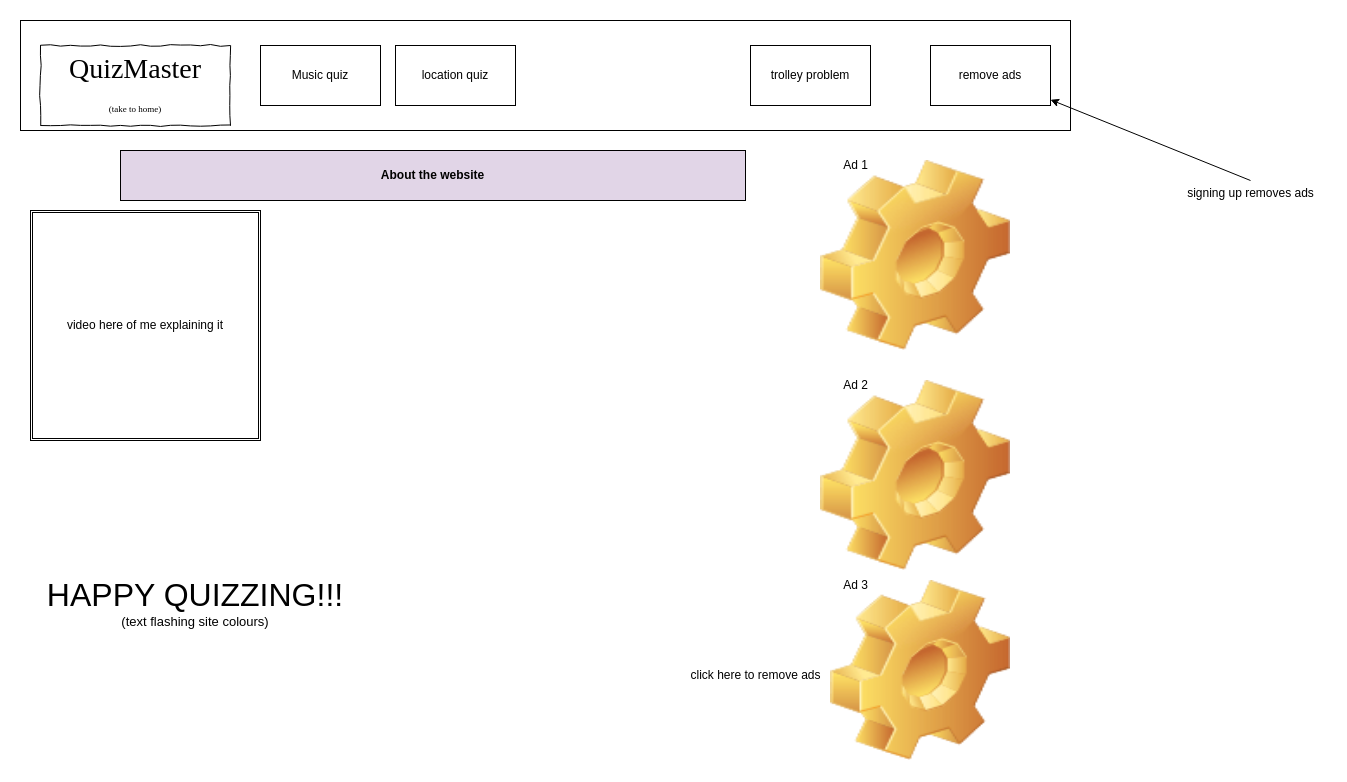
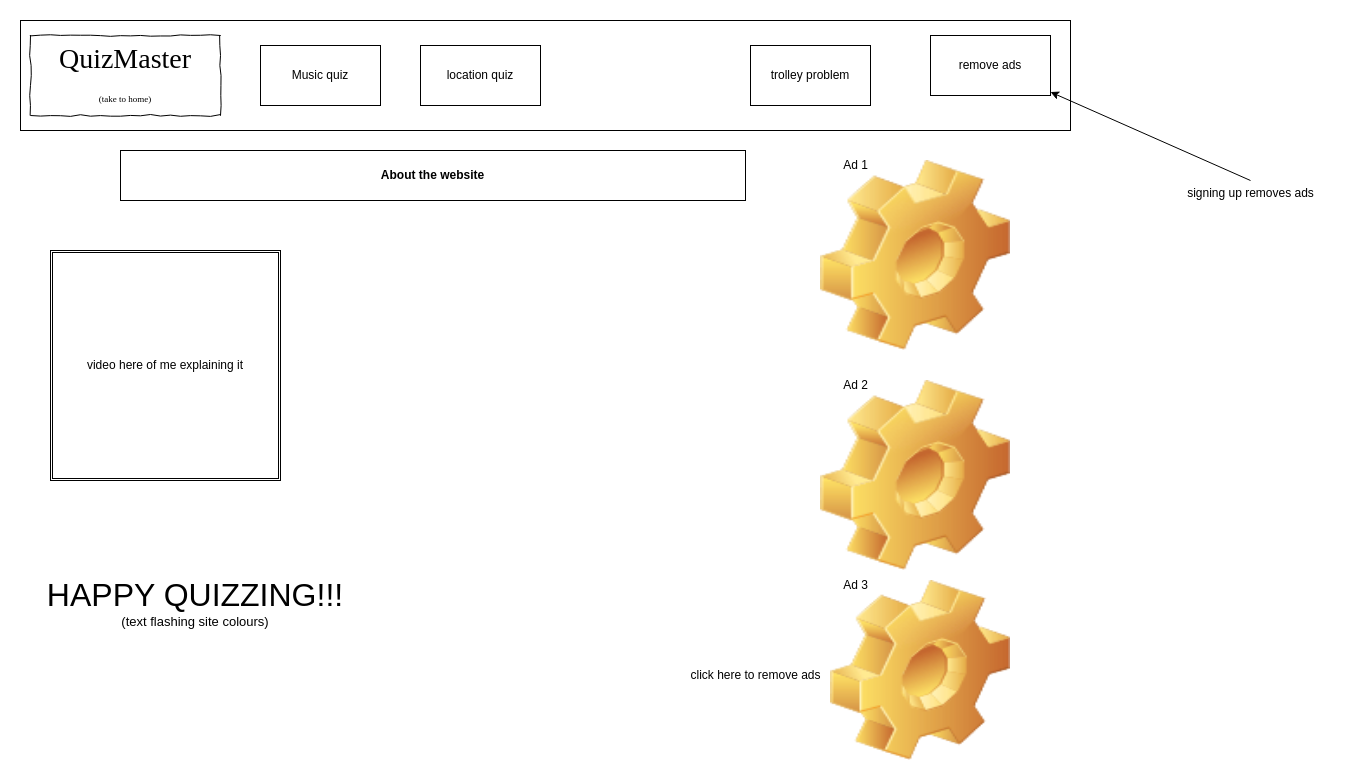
- <mxCell id="5" value="location quiz" style="rounded=0;whiteSpace=wrap;html=1;" parent="1" vertex="1"><mxGeometry x="395" y="45" width="120" height="60" as="geometry" /></mxCell>
+ <mxCell id="5" value="location quiz" style="rounded=0;whiteSpace=wrap;html=1;" parent="1" vertex="1"><mxGeometry x="420" y="45" width="120" height="60" as="geometry" /></mxCell>
- <mxCell id="6" value="remove ads" style="rounded=0;whiteSpace=wrap;html=1;" parent="1" vertex="1"><mxGeometry x="930" y="45" width="120" height="60" as="geometry" /></mxCell>
+ <mxCell id="6" value="remove ads" style="rounded=0;whiteSpace=wrap;html=1;" parent="1" vertex="1"><mxGeometry x="930" y="35" width="120" height="60" as="geometry" /></mxCell>
- <mxCell id="3" value="&lt;font&gt;QuizMaster&lt;br&gt;&lt;/font&gt;&lt;font style=&quot;font-size: 9px;&quot;&gt;(take to home)&lt;/font&gt;" style="whiteSpace=wrap;html=1;rounded=0;shadow=0;labelBackgroundColor=none;strokeWidth=1;fontFamily=Verdana;fontSize=28;align=center;comic=1;" parent="1" vertex="1"><mxGeometry x="40" y="45" width="190" height="80" as="geometry" /></mxCell>
+ <mxCell id="3" value="&lt;font&gt;QuizMaster&lt;br&gt;&lt;/font&gt;&lt;font style=&quot;font-size: 9px;&quot;&gt;(take to home)&lt;/font&gt;" style="whiteSpace=wrap;html=1;rounded=0;shadow=0;labelBackgroundColor=none;strokeWidth=1;fontFamily=Verdana;fontSize=28;align=center;comic=1;" parent="1" vertex="1"><mxGeometry x="30" y="35" width="190" height="80" as="geometry" /></mxCell>
- <mxCell id="8" value="&lt;b&gt;About the website&lt;/b&gt;" style="rounded=0;whiteSpace=wrap;html=1;fillColor=#e1d5e7;" parent="1" vertex="1"><mxGeometry x="120" y="150" width="625" height="50" as="geometry" /></mxCell>
+ <mxCell id="8" value="&lt;b&gt;About the website&lt;/b&gt;" style="rounded=0;whiteSpace=wrap;html=1;" parent="1" vertex="1"><mxGeometry x="120" y="150" width="625" height="50" as="geometry" /></mxCell>
- <mxCell id="18" value="video here of me explaining it" style="shape=ext;double=1;whiteSpace=wrap;html=1;aspect=fixed;" parent="1" vertex="1"><mxGeometry x="30" y="210" width="230" height="230" as="geometry" /></mxCell>
+ <mxCell id="18" value="video here of me explaining it" style="shape=ext;double=1;whiteSpace=wrap;html=1;aspect=fixed;" parent="1" vertex="1"><mxGeometry x="50" y="250" width="230" height="230" as="geometry" /></mxCell>
